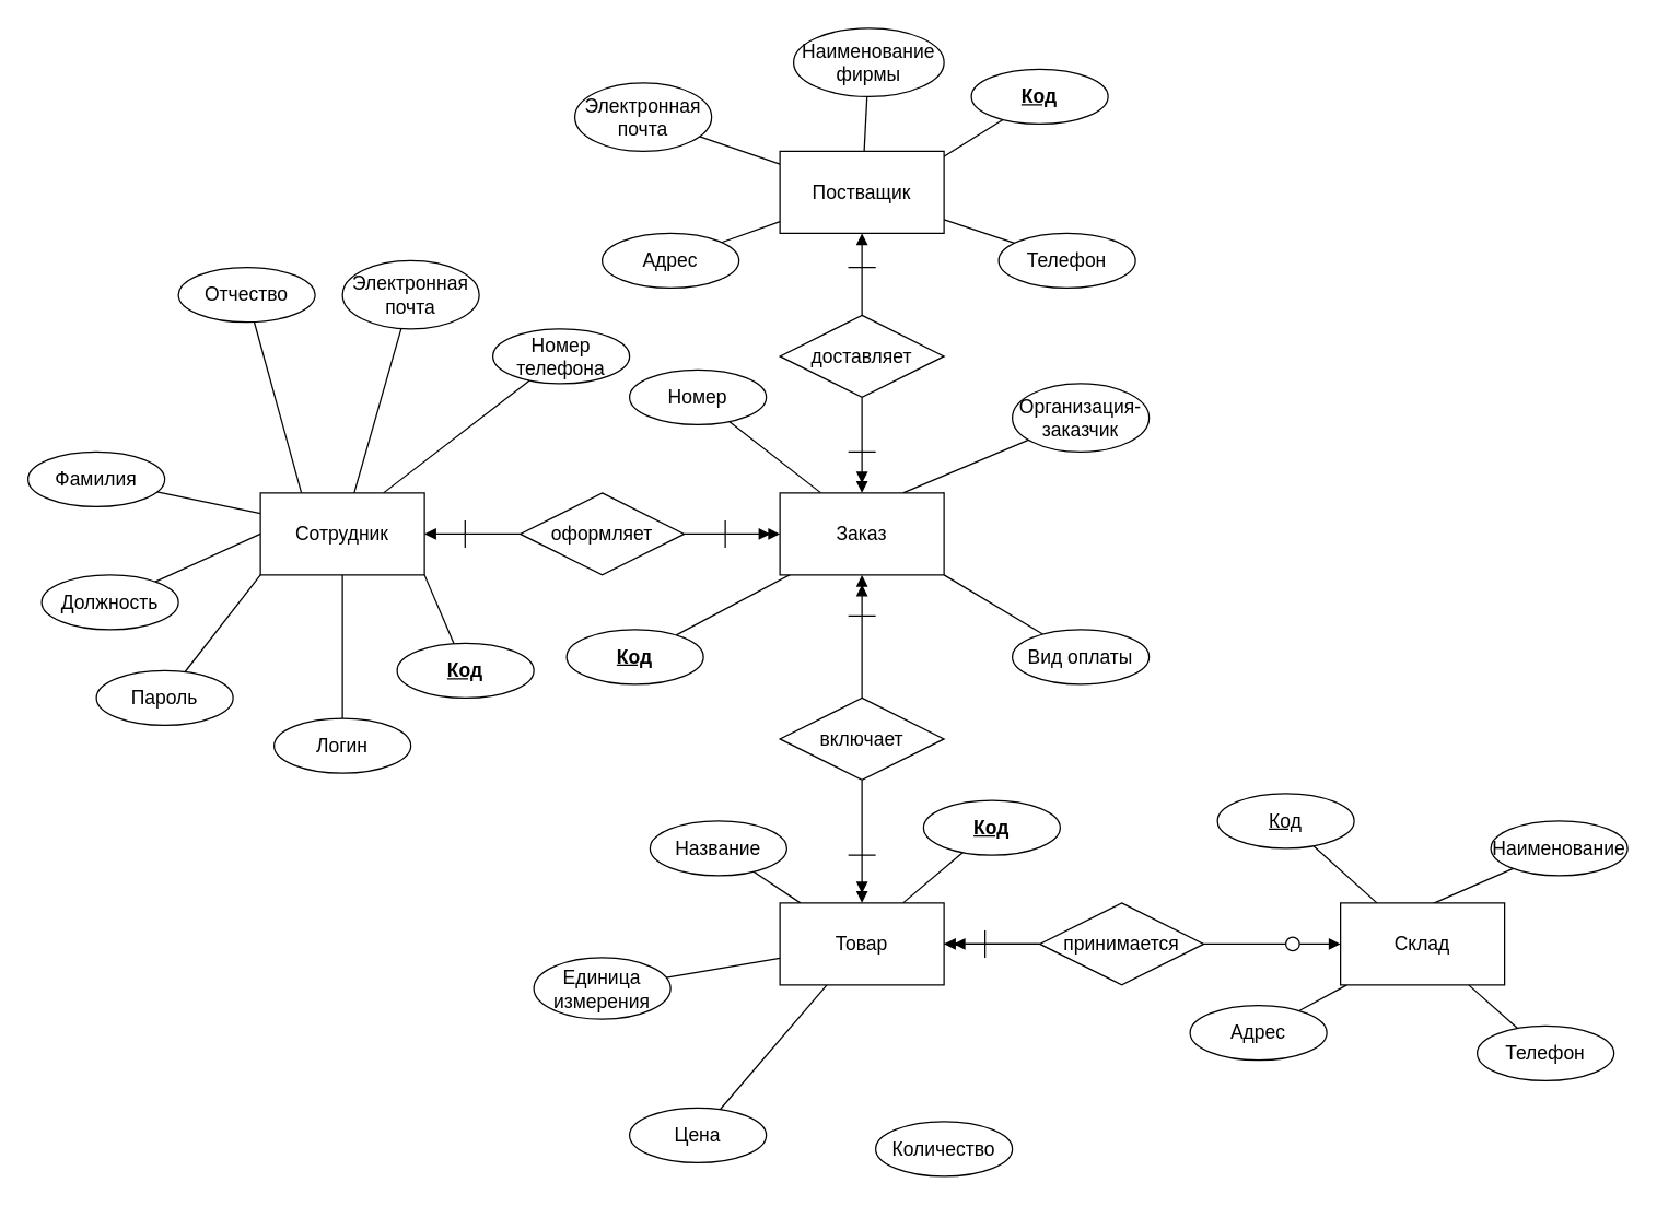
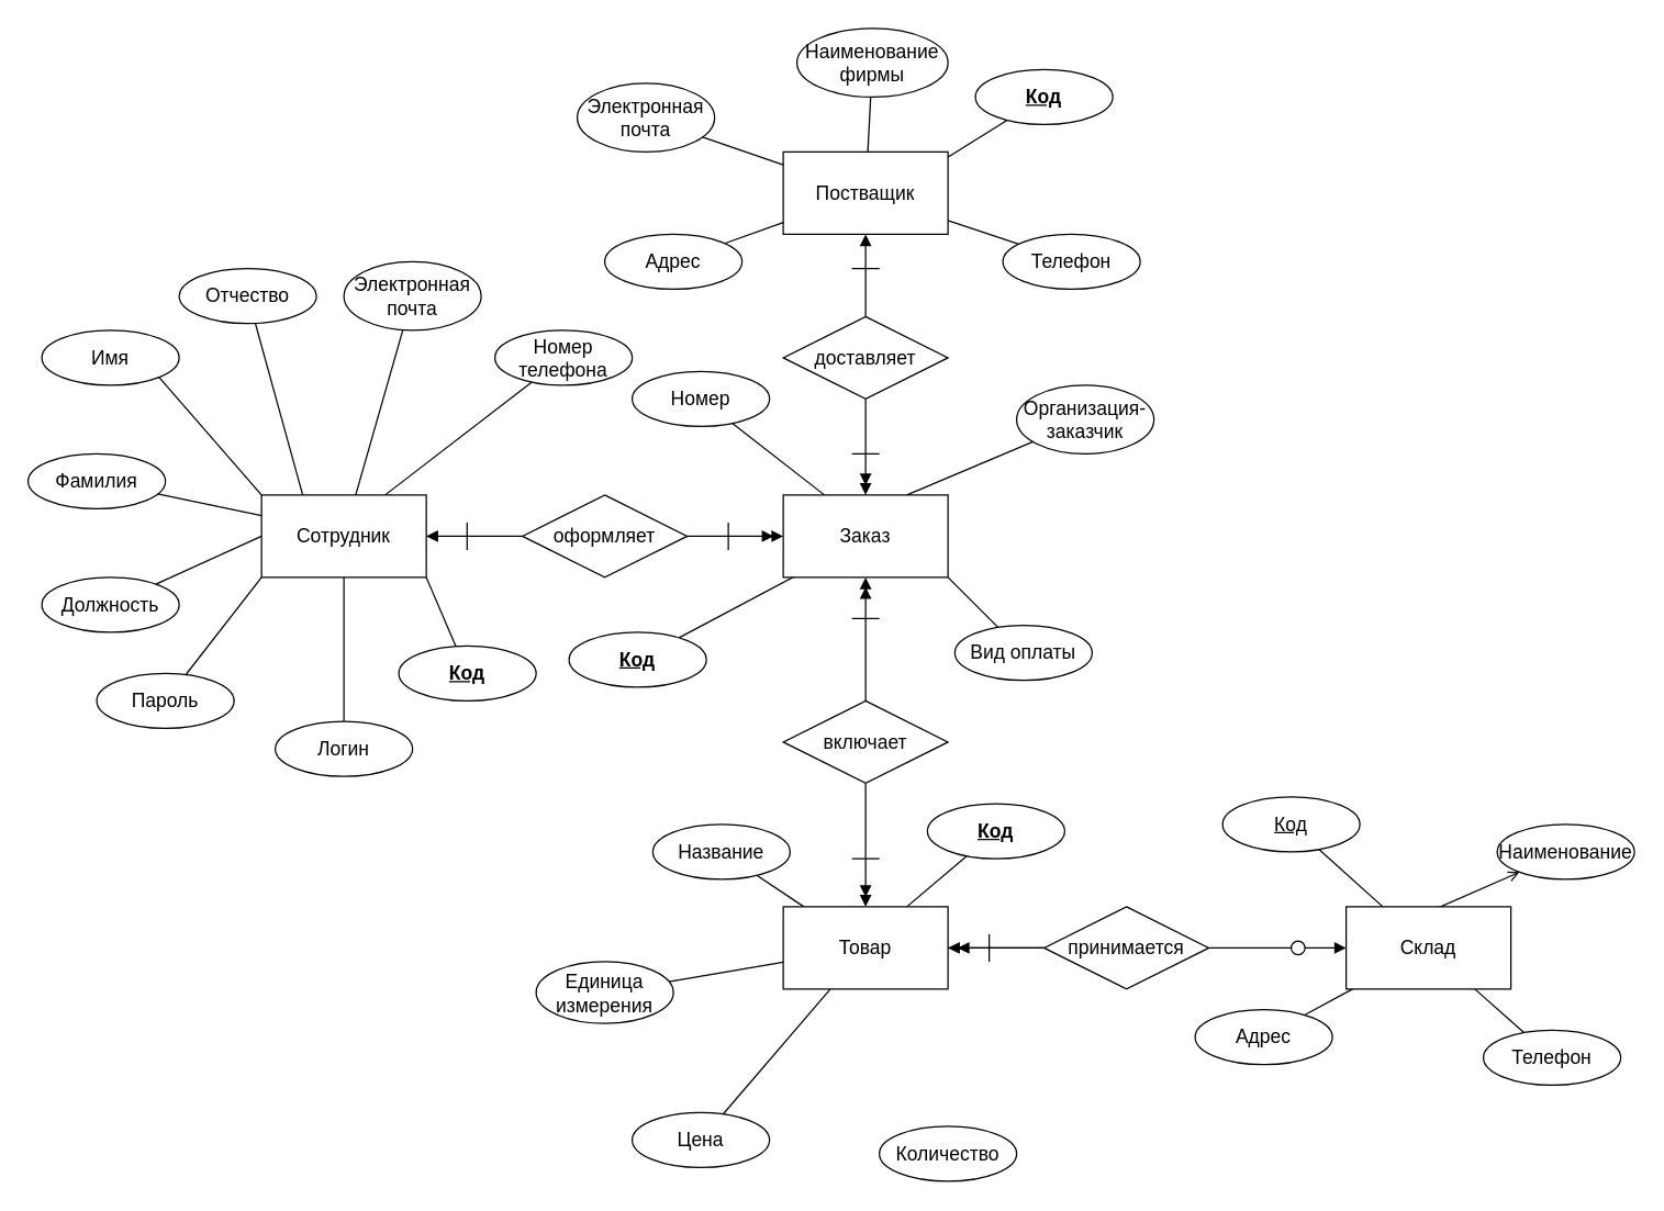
+ <mxCell id="43" value="Имя" style="ellipse;whiteSpace=wrap;html=1;align=center;fontSize=14;" parent="1" vertex="1"><mxGeometry x="30" y="240" width="100" height="40" as="geometry" /></mxCell>
+ <mxCell id="7" style="edgeStyle=none;rounded=0;orthogonalLoop=1;jettySize=auto;html=1;exitX=0;exitY=0;exitDx=0;exitDy=0;entryX=1;entryY=1;entryDx=0;entryDy=0;strokeColor=default;fontSize=14;endArrow=none;endFill=0;" parent="1" source="11" target="43" edge="1"><mxGeometry relative="1" as="geometry" /></mxCell>
- <mxCell id="50" value="Вид оплаты" style="ellipse;whiteSpace=wrap;html=1;align=center;fontSize=14;" parent="1" vertex="1"><mxGeometry x="740" y="460" width="100" height="40" as="geometry" /></mxCell>
+ <mxCell id="50" value="Вид оплаты" style="ellipse;whiteSpace=wrap;html=1;align=center;fontSize=14;" parent="1" vertex="1"><mxGeometry x="695" y="455" width="100" height="40" as="geometry" /></mxCell>
- <mxCell id="64" style="edgeStyle=none;rounded=0;orthogonalLoop=1;jettySize=auto;html=1;exitX=0;exitY=0.5;exitDx=0;exitDy=0;strokeColor=default;fontSize=14;endArrow=none;endFill=0;" parent="1" source="68" target="75" edge="1"><mxGeometry relative="1" as="geometry" /></mxCell>
+ <mxCell id="64" style="edgeStyle=none;rounded=0;orthogonalLoop=1;jettySize=auto;html=1;exitX=0;exitY=0.5;exitDx=0;exitDy=0;strokeColor=default;fontSize=14;endArrow=open;endFill=0;" parent="1" source="68" target="75" edge="1"><mxGeometry relative="1" as="geometry" /></mxCell>
